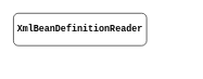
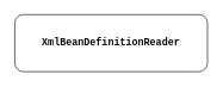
- <mxCell id="2" value="&lt;pre style=&quot;background-color: #ffffff ; color: #080808 ; font-family: &amp;quot;courier new&amp;quot; , monospace ; font-size: 10.5pt&quot;&gt;XmlBeanDefinitionReader&lt;/pre&gt;" style="rounded=1;whiteSpace=wrap;html=1;fontStyle=1" vertex="1" parent="1"><mxGeometry x="20" y="20" width="205" height="50" as="geometry" /></mxCell>
+ <mxCell id="2" value="&lt;pre style=&quot;background-color: #ffffff ; color: #080808 ; font-family: &amp;quot;courier new&amp;quot; , monospace ; font-size: 10.5pt&quot;&gt;XmlBeanDefinitionReader&lt;/pre&gt;" style="rounded=1;whiteSpace=wrap;html=1;fontStyle=1" vertex="1" parent="1"><mxGeometry x="20" y="20" width="270" height="80" as="geometry" /></mxCell>
